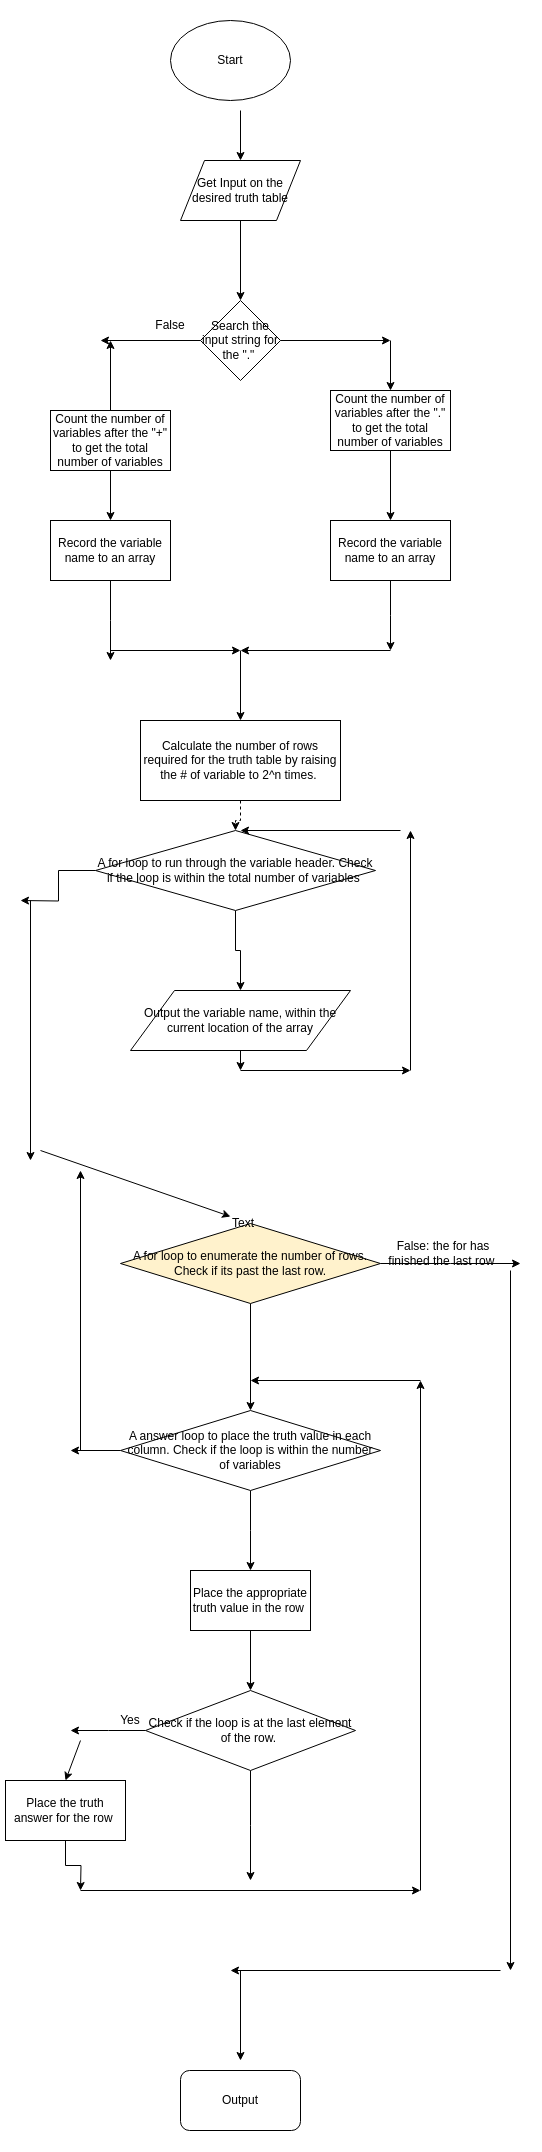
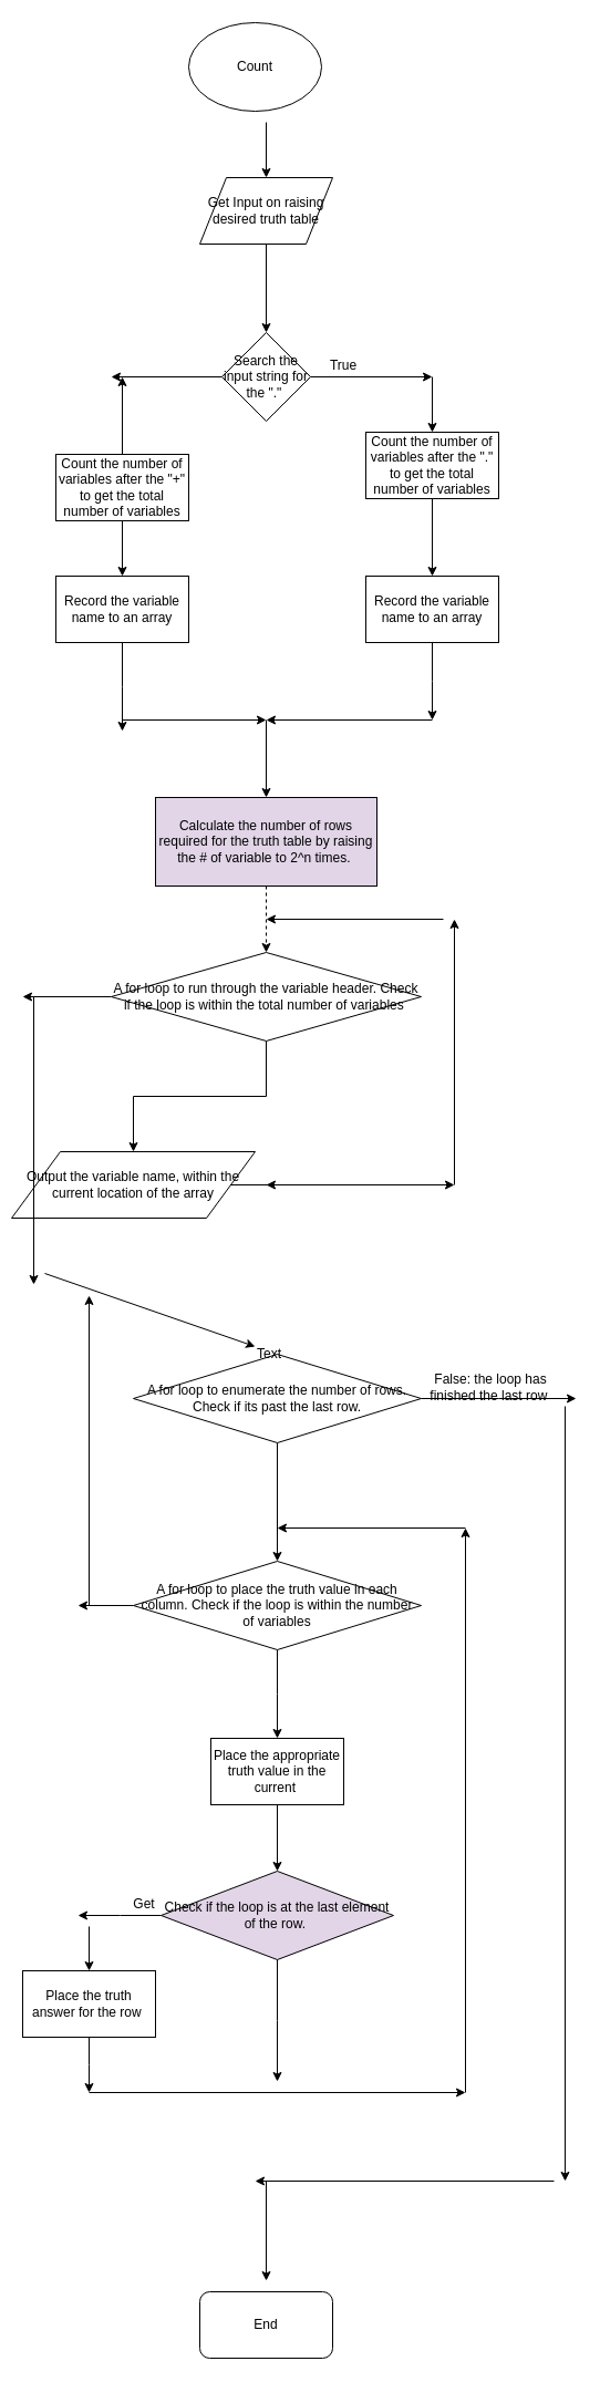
- <mxCell id="2" value="Start" parent="1" style="ellipse;whiteSpace=wrap;html=1;" vertex="1"><mxGeometry as="geometry" x="170" y="20" width="120" height="80" /></mxCell>
+ <mxCell id="2" value="Count" parent="1" style="ellipse;whiteSpace=wrap;html=1;" vertex="1"><mxGeometry as="geometry" x="170" y="20" width="120" height="80" /></mxCell>
- <mxCell id="4" value="Get Input on the desired truth table" parent="1" style="shape=parallelogram;perimeter=parallelogramPerimeter;whiteSpace=wrap;html=1;" vertex="1"><mxGeometry as="geometry" x="180" y="160" width="120" height="60" /></mxCell>
+ <mxCell id="4" value="Get Input on raising desired truth table" parent="1" style="shape=parallelogram;perimeter=parallelogramPerimeter;whiteSpace=wrap;html=1;" vertex="1"><mxGeometry as="geometry" x="180" y="160" width="120" height="60" /></mxCell>
- <mxCell id="10" value="False" parent="1" style="text;html=1;strokeColor=none;fillColor=none;align=center;verticalAlign=middle;whiteSpace=wrap;rounded=0;" vertex="1"><mxGeometry as="geometry" x="150" y="310" width="40" height="30" /></mxCell>
+ <mxCell id="8" value="True" parent="1" style="text;html=1;strokeColor=none;fillColor=none;align=center;verticalAlign=middle;whiteSpace=wrap;rounded=0;" vertex="1"><mxGeometry as="geometry" x="290" y="320" width="40" height="20" /></mxCell>
- <mxCell id="25" value="Calculate the number of rows required for the truth table by raising the # of variable to 2^n times.&amp;nbsp;" parent="1" style="rounded=0;whiteSpace=wrap;html=1;" vertex="1"><mxGeometry as="geometry" x="140" y="720" width="200" height="80" /></mxCell>
+ <mxCell id="25" value="Calculate the number of rows required for the truth table by raising the # of variable to 2^n times.&amp;nbsp;" parent="1" style="rounded=0;whiteSpace=wrap;html=1;fillColor=#e1d5e7;" vertex="1"><mxGeometry as="geometry" x="140" y="720" width="200" height="80" /></mxCell>
- <mxCell id="31" value="A for loop to run through the variable header. Check if the loop is within the total number of variables&amp;nbsp;" parent="1" style="rhombus;whiteSpace=wrap;html=1;" vertex="1"><mxGeometry x="95" y="830" as="geometry" width="280" height="80" /></mxCell>
+ <mxCell id="31" value="A for loop to run through the variable header. Check if the loop is within the total number of variables&amp;nbsp;" parent="1" style="rhombus;whiteSpace=wrap;html=1;" vertex="1"><mxGeometry as="geometry" x="100" y="860" width="280" height="80" /></mxCell>
- <mxCell id="33" value="Output the variable name, within the current location of the array" parent="1" style="shape=parallelogram;perimeter=parallelogramPerimeter;whiteSpace=wrap;html=1;" vertex="1"><mxGeometry as="geometry" x="130" y="990" width="220" height="60" /></mxCell>
+ <mxCell id="33" value="Output the variable name, within the current location of the array" parent="1" style="shape=parallelogram;perimeter=parallelogramPerimeter;whiteSpace=wrap;html=1;" vertex="1"><mxGeometry x="10" y="1040" as="geometry" width="220" height="60" /></mxCell>
- <mxCell id="60" value="False: the for has finished the last row&amp;nbsp;" parent="1" style="text;html=1;strokeColor=none;fillColor=none;align=center;verticalAlign=middle;whiteSpace=wrap;rounded=0;" vertex="1"><mxGeometry as="geometry" x="380" y="1243" width="126" height="20" /></mxCell>
+ <mxCell id="60" value="False: the loop has finished the last row&amp;nbsp;" parent="1" style="text;html=1;strokeColor=none;fillColor=none;align=center;verticalAlign=middle;whiteSpace=wrap;rounded=0;" vertex="1"><mxGeometry as="geometry" x="380" y="1243" width="126" height="20" /></mxCell>
- <mxCell id="28" value="A for loop to enumerate the number of rows. Check if its past the last row." parent="1" style="rhombus;whiteSpace=wrap;html=1;fillColor=#fff2cc;" vertex="1"><mxGeometry as="geometry" x="120" y="1223" width="260" height="80" /></mxCell>
+ <mxCell id="28" value="A for loop to enumerate the number of rows. Check if its past the last row." parent="1" style="rhombus;whiteSpace=wrap;html=1;" vertex="1"><mxGeometry as="geometry" x="120" y="1223" width="260" height="80" /></mxCell>
- <mxCell id="42" value="A answer loop to place the truth value in each column. Check if the loop is within the number of variables" parent="1" style="rhombus;whiteSpace=wrap;html=1;" vertex="1"><mxGeometry as="geometry" x="120" y="1410" width="260" height="80" /></mxCell>
+ <mxCell id="42" value="A for loop to place the truth value in each column. Check if the loop is within the number of variables" parent="1" style="rhombus;whiteSpace=wrap;html=1;" vertex="1"><mxGeometry as="geometry" x="120" y="1410" width="260" height="80" /></mxCell>
- <mxCell id="44" value="Place the appropriate truth value in the row&amp;nbsp;" parent="1" style="rounded=0;whiteSpace=wrap;html=1;" vertex="1"><mxGeometry as="geometry" x="190" y="1570" width="120" height="60" /></mxCell>
+ <mxCell id="44" value="Place the appropriate truth value in the current&amp;nbsp;" parent="1" style="rounded=0;whiteSpace=wrap;html=1;" vertex="1"><mxGeometry as="geometry" x="190" y="1570" width="120" height="60" /></mxCell>
- <mxCell id="51" value="Yes" parent="1" style="text;html=1;strokeColor=none;fillColor=none;align=center;verticalAlign=middle;whiteSpace=wrap;rounded=0;" vertex="1"><mxGeometry as="geometry" x="110" y="1710" width="40" height="20" /></mxCell>
+ <mxCell id="51" value="Get" parent="1" style="text;html=1;strokeColor=none;fillColor=none;align=center;verticalAlign=middle;whiteSpace=wrap;rounded=0;" vertex="1"><mxGeometry as="geometry" x="110" y="1710" width="40" height="20" /></mxCell>
- <mxCell id="47" value="Check if the loop is at the last element of the row.&amp;nbsp;" parent="1" style="rhombus;whiteSpace=wrap;html=1;" vertex="1"><mxGeometry as="geometry" x="145" y="1690" width="210" height="80" /></mxCell>
+ <mxCell id="47" value="Check if the loop is at the last element of the row.&amp;nbsp;" parent="1" style="rhombus;whiteSpace=wrap;html=1;fillColor=#e1d5e7;" vertex="1"><mxGeometry as="geometry" x="145" y="1690" width="210" height="80" /></mxCell>
- <mxCell id="50" value="Place the truth answer for the row&amp;nbsp;" parent="1" style="rounded=0;whiteSpace=wrap;html=1;" vertex="1"><mxGeometry x="5" y="1780" as="geometry" width="120" height="60" /></mxCell>
+ <mxCell id="50" value="Place the truth answer for the row&amp;nbsp;" parent="1" style="rounded=0;whiteSpace=wrap;html=1;" vertex="1"><mxGeometry as="geometry" x="20" y="1780" width="120" height="60" /></mxCell>
- <mxCell id="59" value="Output" parent="1" style="rounded=1;whiteSpace=wrap;html=1;" vertex="1"><mxGeometry as="geometry" x="180" y="2070" width="120" height="60" /></mxCell>
+ <mxCell id="59" value="End" parent="1" style="rounded=1;whiteSpace=wrap;html=1;" vertex="1"><mxGeometry as="geometry" x="180" y="2070" width="120" height="60" /></mxCell>
